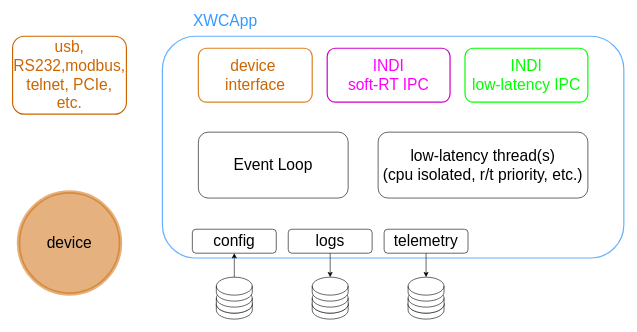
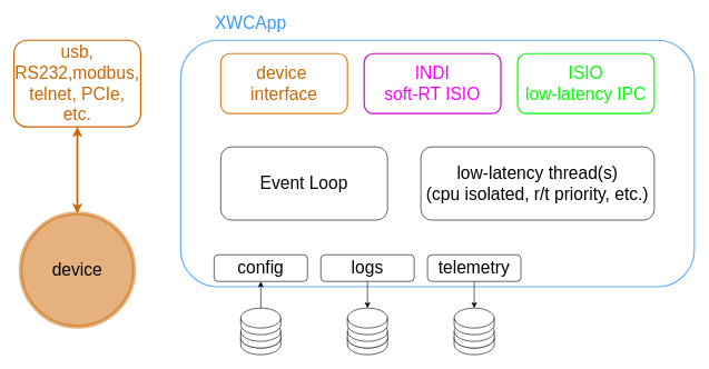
- <mxCell id="6" value="&lt;span style=&quot;font-size: 26px;&quot;&gt;&lt;font color=&quot;#ff00ff&quot;&gt;INDI&lt;/font&gt;&lt;/span&gt;&lt;div&gt;&lt;span style=&quot;font-size: 26px;&quot;&gt;&lt;font color=&quot;#ff00ff&quot;&gt;soft-RT IPC&lt;/font&gt;&lt;/span&gt;&lt;/div&gt;" style="rounded=1;whiteSpace=wrap;html=1;strokeColor=#CC00CC;strokeWidth=2;" vertex="1" parent="2"><mxGeometry x="525" y="60" width="205" height="90" as="geometry" /></mxCell>
+ <mxCell id="6" value="&lt;span style=&quot;font-size: 26px;&quot;&gt;&lt;font color=&quot;#ff00ff&quot;&gt;INDI&lt;/font&gt;&lt;/span&gt;&lt;div&gt;&lt;span style=&quot;font-size: 26px;&quot;&gt;&lt;font color=&quot;#ff00ff&quot;&gt;soft-RT ISIO&lt;/font&gt;&lt;/span&gt;&lt;/div&gt;" style="rounded=1;whiteSpace=wrap;html=1;strokeColor=#CC00CC;strokeWidth=2;" vertex="1" parent="2"><mxGeometry x="525" y="60" width="205" height="90" as="geometry" /></mxCell>
- <mxCell id="7" value="&lt;span style=&quot;font-size: 26px;&quot;&gt;&lt;font color=&quot;#00ff00&quot;&gt;INDI&lt;/font&gt;&lt;/span&gt;&lt;div&gt;&lt;span style=&quot;font-size: 26px;&quot;&gt;&lt;font color=&quot;#00ff00&quot;&gt;low-latency IPC&lt;/font&gt;&lt;/span&gt;&lt;/div&gt;" style="rounded=1;whiteSpace=wrap;html=1;strokeColor=#00FF00;strokeWidth=2;" vertex="1" parent="2"><mxGeometry x="755" y="60" width="205" height="90" as="geometry" /></mxCell>
+ <mxCell id="7" value="&lt;span style=&quot;font-size: 26px;&quot;&gt;&lt;font color=&quot;#00ff00&quot;&gt;ISIO&lt;/font&gt;&lt;/span&gt;&lt;div&gt;&lt;span style=&quot;font-size: 26px;&quot;&gt;&lt;font color=&quot;#00ff00&quot;&gt;low-latency IPC&lt;/font&gt;&lt;/span&gt;&lt;/div&gt;" style="rounded=1;whiteSpace=wrap;html=1;strokeColor=#00FF00;strokeWidth=2;" vertex="1" parent="2"><mxGeometry x="755" y="60" width="205" height="90" as="geometry" /></mxCell>
+ <mxCell id="12" value="" style="endArrow=classic;startArrow=classic;html=1;rounded=0;exitX=0.5;exitY=0;exitDx=0;exitDy=0;entryX=0.5;entryY=1;entryDx=0;entryDy=0;fontColor=#CC6600;strokeColor=#CC6600;strokeWidth=3;" edge="1" parent="2" source="10" target="11"><mxGeometry width="50" height="50" relative="1" as="geometry"><mxPoint x="660" y="170" as="sourcePoint" /><mxPoint x="710" y="120" as="targetPoint" /></mxGeometry></mxCell>
